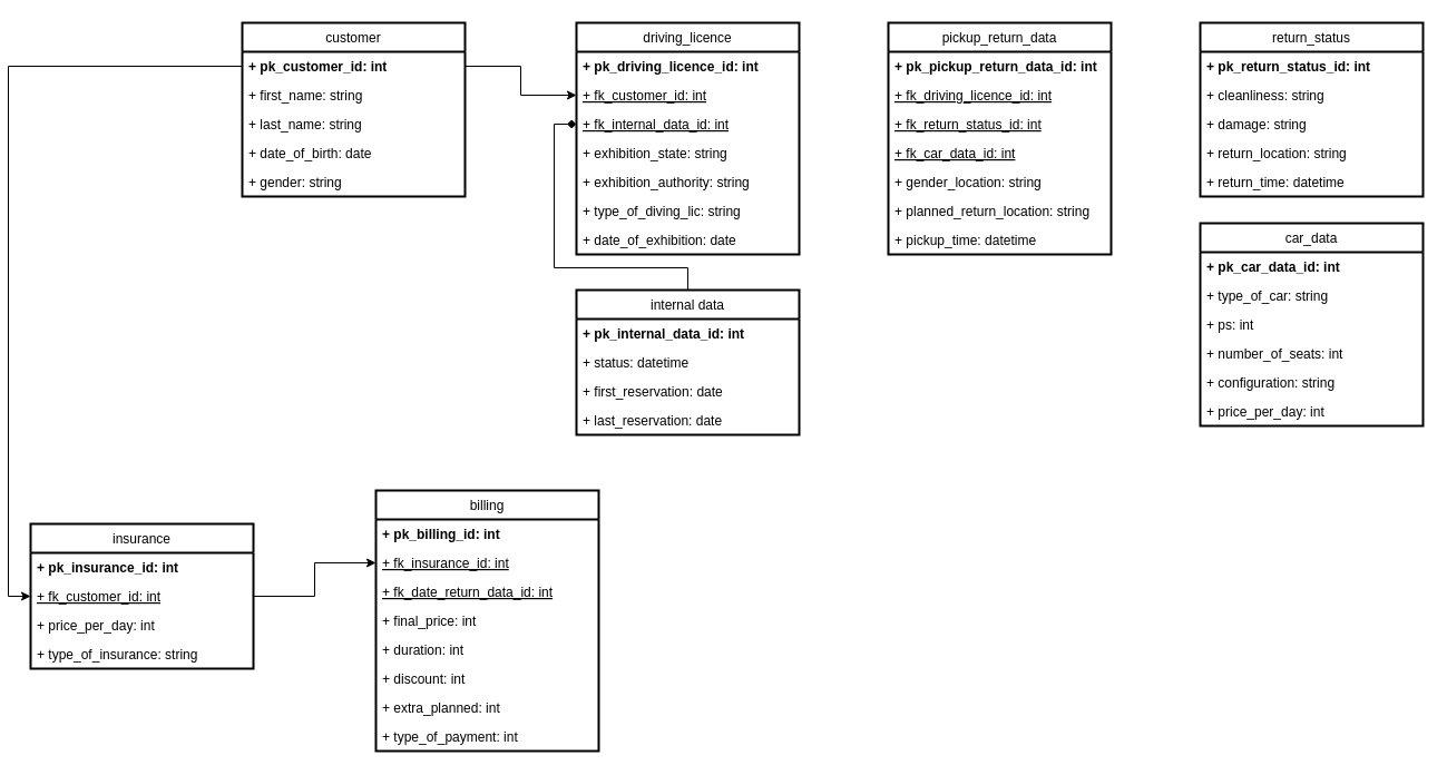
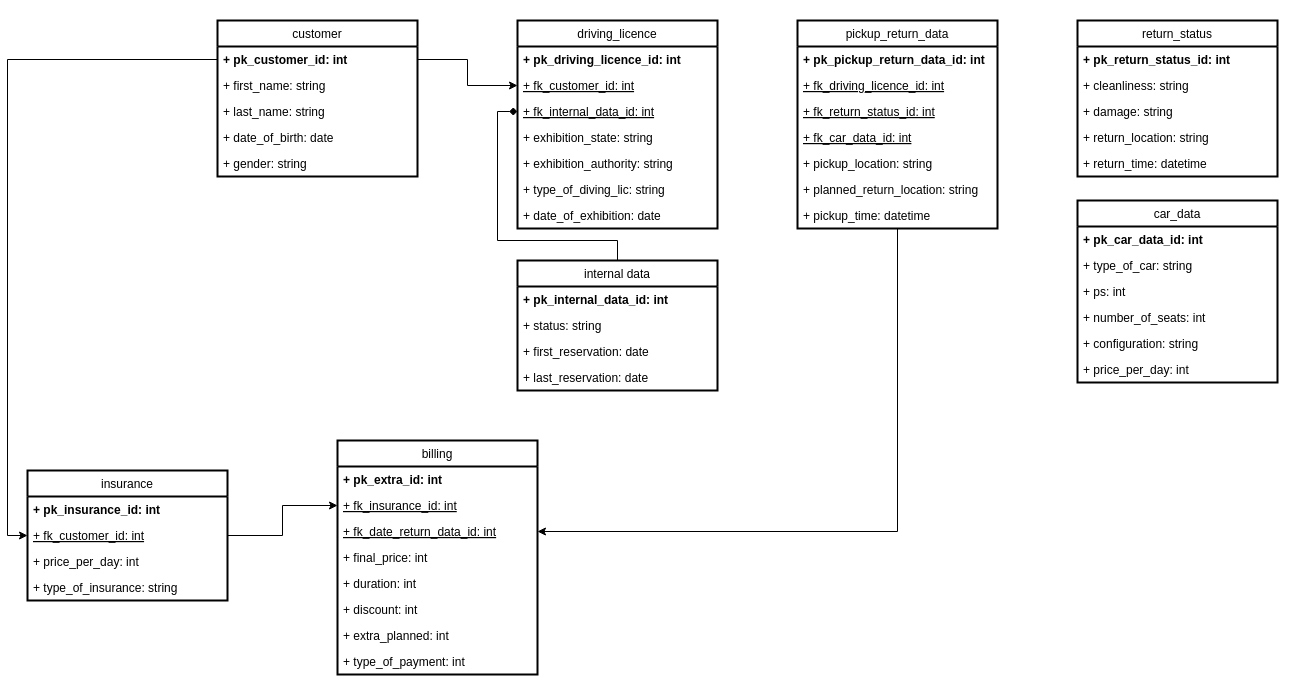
- <mxCell id="28" value="+ gender_location: string" style="text;strokeColor=none;fillColor=none;align=left;verticalAlign=top;spacingLeft=4;spacingRight=4;overflow=hidden;rotatable=0;points=[[0,0.5],[1,0.5]];portConstraint=eastwest;" vertex="1" parent="23"><mxGeometry y="130" width="200" height="26" as="geometry" /></mxCell>
+ <mxCell id="28" value="+ pickup_location: string" style="text;strokeColor=none;fillColor=none;align=left;verticalAlign=top;spacingLeft=4;spacingRight=4;overflow=hidden;rotatable=0;points=[[0,0.5],[1,0.5]];portConstraint=eastwest;" vertex="1" parent="23"><mxGeometry y="130" width="200" height="26" as="geometry" /></mxCell>
- <mxCell id="19" value="+ status: datetime" style="text;strokeColor=none;fillColor=none;align=left;verticalAlign=top;spacingLeft=4;spacingRight=4;overflow=hidden;rotatable=0;points=[[0,0.5],[1,0.5]];portConstraint=eastwest;" vertex="1" parent="17"><mxGeometry y="52" width="200" height="26" as="geometry" /></mxCell>
+ <mxCell id="19" value="+ status: string" style="text;strokeColor=none;fillColor=none;align=left;verticalAlign=top;spacingLeft=4;spacingRight=4;overflow=hidden;rotatable=0;points=[[0,0.5],[1,0.5]];portConstraint=eastwest;" vertex="1" parent="17"><mxGeometry y="52" width="200" height="26" as="geometry" /></mxCell>
- <mxCell id="50" value="+ pk_billing_id: int" style="text;strokeColor=none;fillColor=none;align=left;verticalAlign=top;spacingLeft=4;spacingRight=4;overflow=hidden;rotatable=0;points=[[0,0.5],[1,0.5]];portConstraint=eastwest;fontStyle=1" vertex="1" parent="49"><mxGeometry y="26" width="200" height="26" as="geometry" /></mxCell>
+ <mxCell id="50" value="+ pk_extra_id: int" style="text;strokeColor=none;fillColor=none;align=left;verticalAlign=top;spacingLeft=4;spacingRight=4;overflow=hidden;rotatable=0;points=[[0,0.5],[1,0.5]];portConstraint=eastwest;fontStyle=1" vertex="1" parent="49"><mxGeometry y="26" width="200" height="26" as="geometry" /></mxCell>
+ <mxCell id="22" style="edgeStyle=orthogonalEdgeStyle;rounded=0;orthogonalLoop=1;jettySize=auto;html=1;exitX=0.5;exitY=1;exitDx=0;exitDy=0;entryX=1;entryY=0.5;entryDx=0;entryDy=0;endArrow=classic;endFill=1;strokeWidth=1;" edge="1" parent="1" source="23" target="52"><mxGeometry relative="1" as="geometry" /></mxCell>
